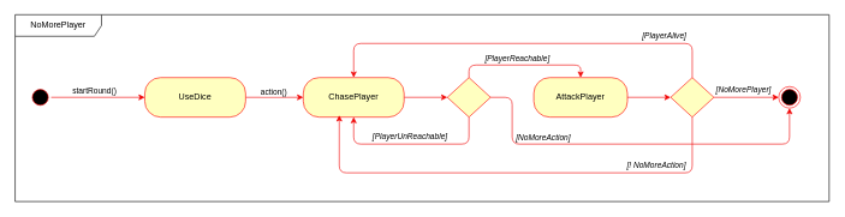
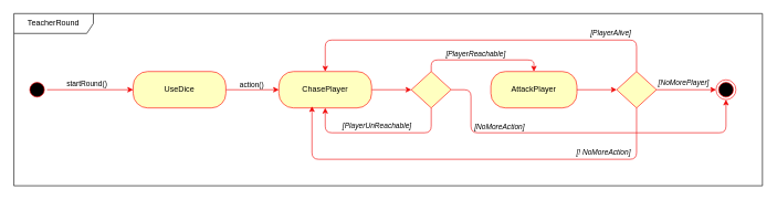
- <mxCell id="27" value="NoMorePlayer" style="shape=umlFrame;whiteSpace=wrap;html=1;pointerEvents=0;width=120;height=30;" parent="1" vertex="1"><mxGeometry x="20" y="20" width="1130" height="260" as="geometry" /></mxCell>
+ <mxCell id="27" value="TeacherRound" style="shape=umlFrame;whiteSpace=wrap;html=1;pointerEvents=0;width=120;height=30;" parent="1" vertex="1"><mxGeometry x="20" y="20" width="1130" height="260" as="geometry" /></mxCell>
